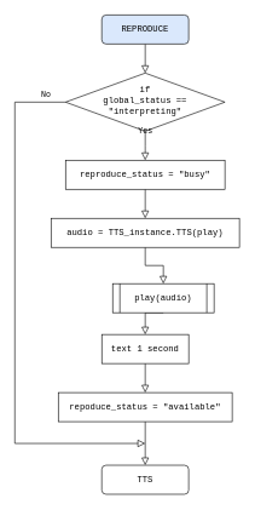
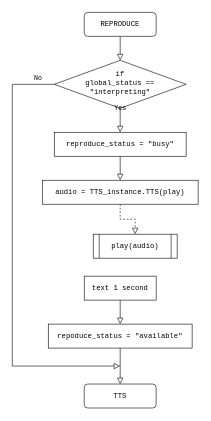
- <mxCell id="3" value="&lt;font face=&quot;Courier New&quot;&gt;REPRODUCE&lt;/font&gt;" style="rounded=1;whiteSpace=wrap;html=1;fontSize=12;glass=0;strokeWidth=1;shadow=0;fillColor=#dae8fc;" vertex="1" parent="1"><mxGeometry x="140" y="20" width="120" height="40" as="geometry" /></mxCell>
+ <mxCell id="3" value="&lt;font face=&quot;Courier New&quot;&gt;REPRODUCE&lt;/font&gt;" style="rounded=1;whiteSpace=wrap;html=1;fontSize=12;glass=0;strokeWidth=1;shadow=0;" vertex="1" parent="1"><mxGeometry x="140" y="20" width="120" height="40" as="geometry" /></mxCell>
- <mxCell id="7" value="" style="edgeStyle=orthogonalEdgeStyle;rounded=0;jumpSize=6;orthogonalLoop=1;jettySize=auto;html=1;labelBackgroundColor=default;strokeColor=default;strokeWidth=1;fontFamily=Courier New;endArrow=block;endFill=0;endSize=8;labelBorderColor=none;entryX=0.5;entryY=0;entryDx=0;entryDy=0;" edge="1" parent="1" source="8" target="17"><mxGeometry relative="1" as="geometry"><mxPoint x="200" y="380" as="targetPoint" /></mxGeometry></mxCell>
+ <mxCell id="7" value="" style="edgeStyle=orthogonalEdgeStyle;rounded=0;jumpSize=6;orthogonalLoop=1;jettySize=auto;html=1;labelBackgroundColor=default;strokeColor=default;strokeWidth=1;fontFamily=Courier New;endArrow=block;endFill=0;endSize=8;labelBorderColor=none;entryX=0.5;entryY=0;entryDx=0;entryDy=0;dashed=1;" edge="1" parent="1" source="8" target="17"><mxGeometry relative="1" as="geometry"><mxPoint x="200" y="380" as="targetPoint" /></mxGeometry></mxCell>
- <mxCell id="10" value="" style="edgeStyle=orthogonalEdgeStyle;rounded=0;jumpSize=6;orthogonalLoop=1;jettySize=auto;html=1;labelBackgroundColor=default;labelBorderColor=none;strokeColor=default;strokeWidth=1;fontFamily=Courier New;endArrow=block;endFill=0;endSize=8;exitX=0.5;exitY=1;exitDx=0;exitDy=0;entryX=0.5;entryY=0;entryDx=0;entryDy=0;" edge="1" parent="1" source="17" target="16"><mxGeometry relative="1" as="geometry"><mxPoint x="200" y="420" as="sourcePoint" /><mxPoint x="200" y="450" as="targetPoint" /></mxGeometry></mxCell>
